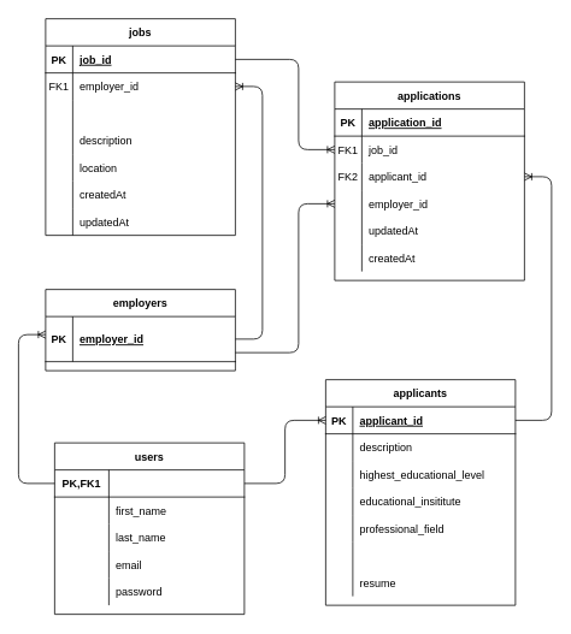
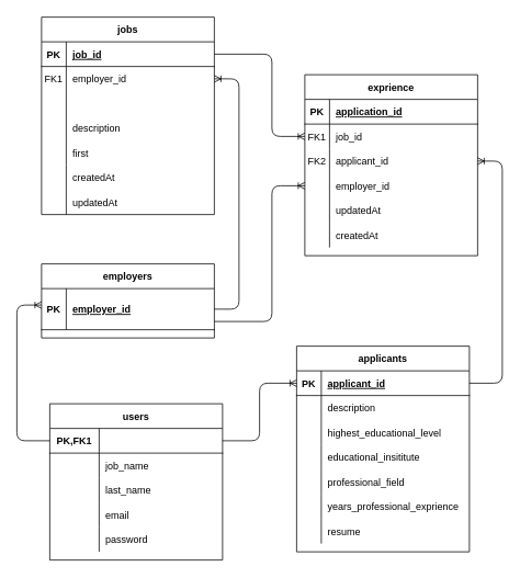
- <mxCell id="69" value="applications" style="shape=table;startSize=30;container=1;collapsible=1;childLayout=tableLayout;fixedRows=1;rowLines=0;fontStyle=1;align=center;resizeLast=1;" parent="1" vertex="1"><mxGeometry x="370" y="90" width="210" height="220" as="geometry" /></mxCell>
+ <mxCell id="69" value="exprience" style="shape=table;startSize=30;container=1;collapsible=1;childLayout=tableLayout;fixedRows=1;rowLines=0;fontStyle=1;align=center;resizeLast=1;" parent="1" vertex="1"><mxGeometry x="370" y="90" width="210" height="220" as="geometry" /></mxCell>
- <mxCell id="44" value="location" style="shape=partialRectangle;connectable=0;fillColor=none;top=0;left=0;bottom=0;right=0;align=left;spacingLeft=6;fontStyle=0;overflow=hidden;" parent="42" vertex="1"><mxGeometry x="30" width="180" height="30" as="geometry" /></mxCell>
+ <mxCell id="44" value="first" style="shape=partialRectangle;connectable=0;fillColor=none;top=0;left=0;bottom=0;right=0;align=left;spacingLeft=6;fontStyle=0;overflow=hidden;" parent="42" vertex="1"><mxGeometry x="30" width="180" height="30" as="geometry" /></mxCell>
- <mxCell id="58" value="first_name" style="shape=partialRectangle;connectable=0;fillColor=none;top=0;left=0;bottom=0;right=0;align=left;spacingLeft=6;overflow=hidden;" parent="56" vertex="1"><mxGeometry x="60" width="150" height="30" as="geometry" /></mxCell>
+ <mxCell id="58" value="job_name" style="shape=partialRectangle;connectable=0;fillColor=none;top=0;left=0;bottom=0;right=0;align=left;spacingLeft=6;overflow=hidden;" parent="56" vertex="1"><mxGeometry x="60" width="150" height="30" as="geometry" /></mxCell>
+ <mxCell id="20" value="years_professional_exprience" style="shape=partialRectangle;connectable=0;fillColor=none;top=0;left=0;bottom=0;right=0;align=left;spacingLeft=6;overflow=hidden;" parent="18" vertex="1"><mxGeometry x="30" width="180" height="30" as="geometry" /></mxCell>
